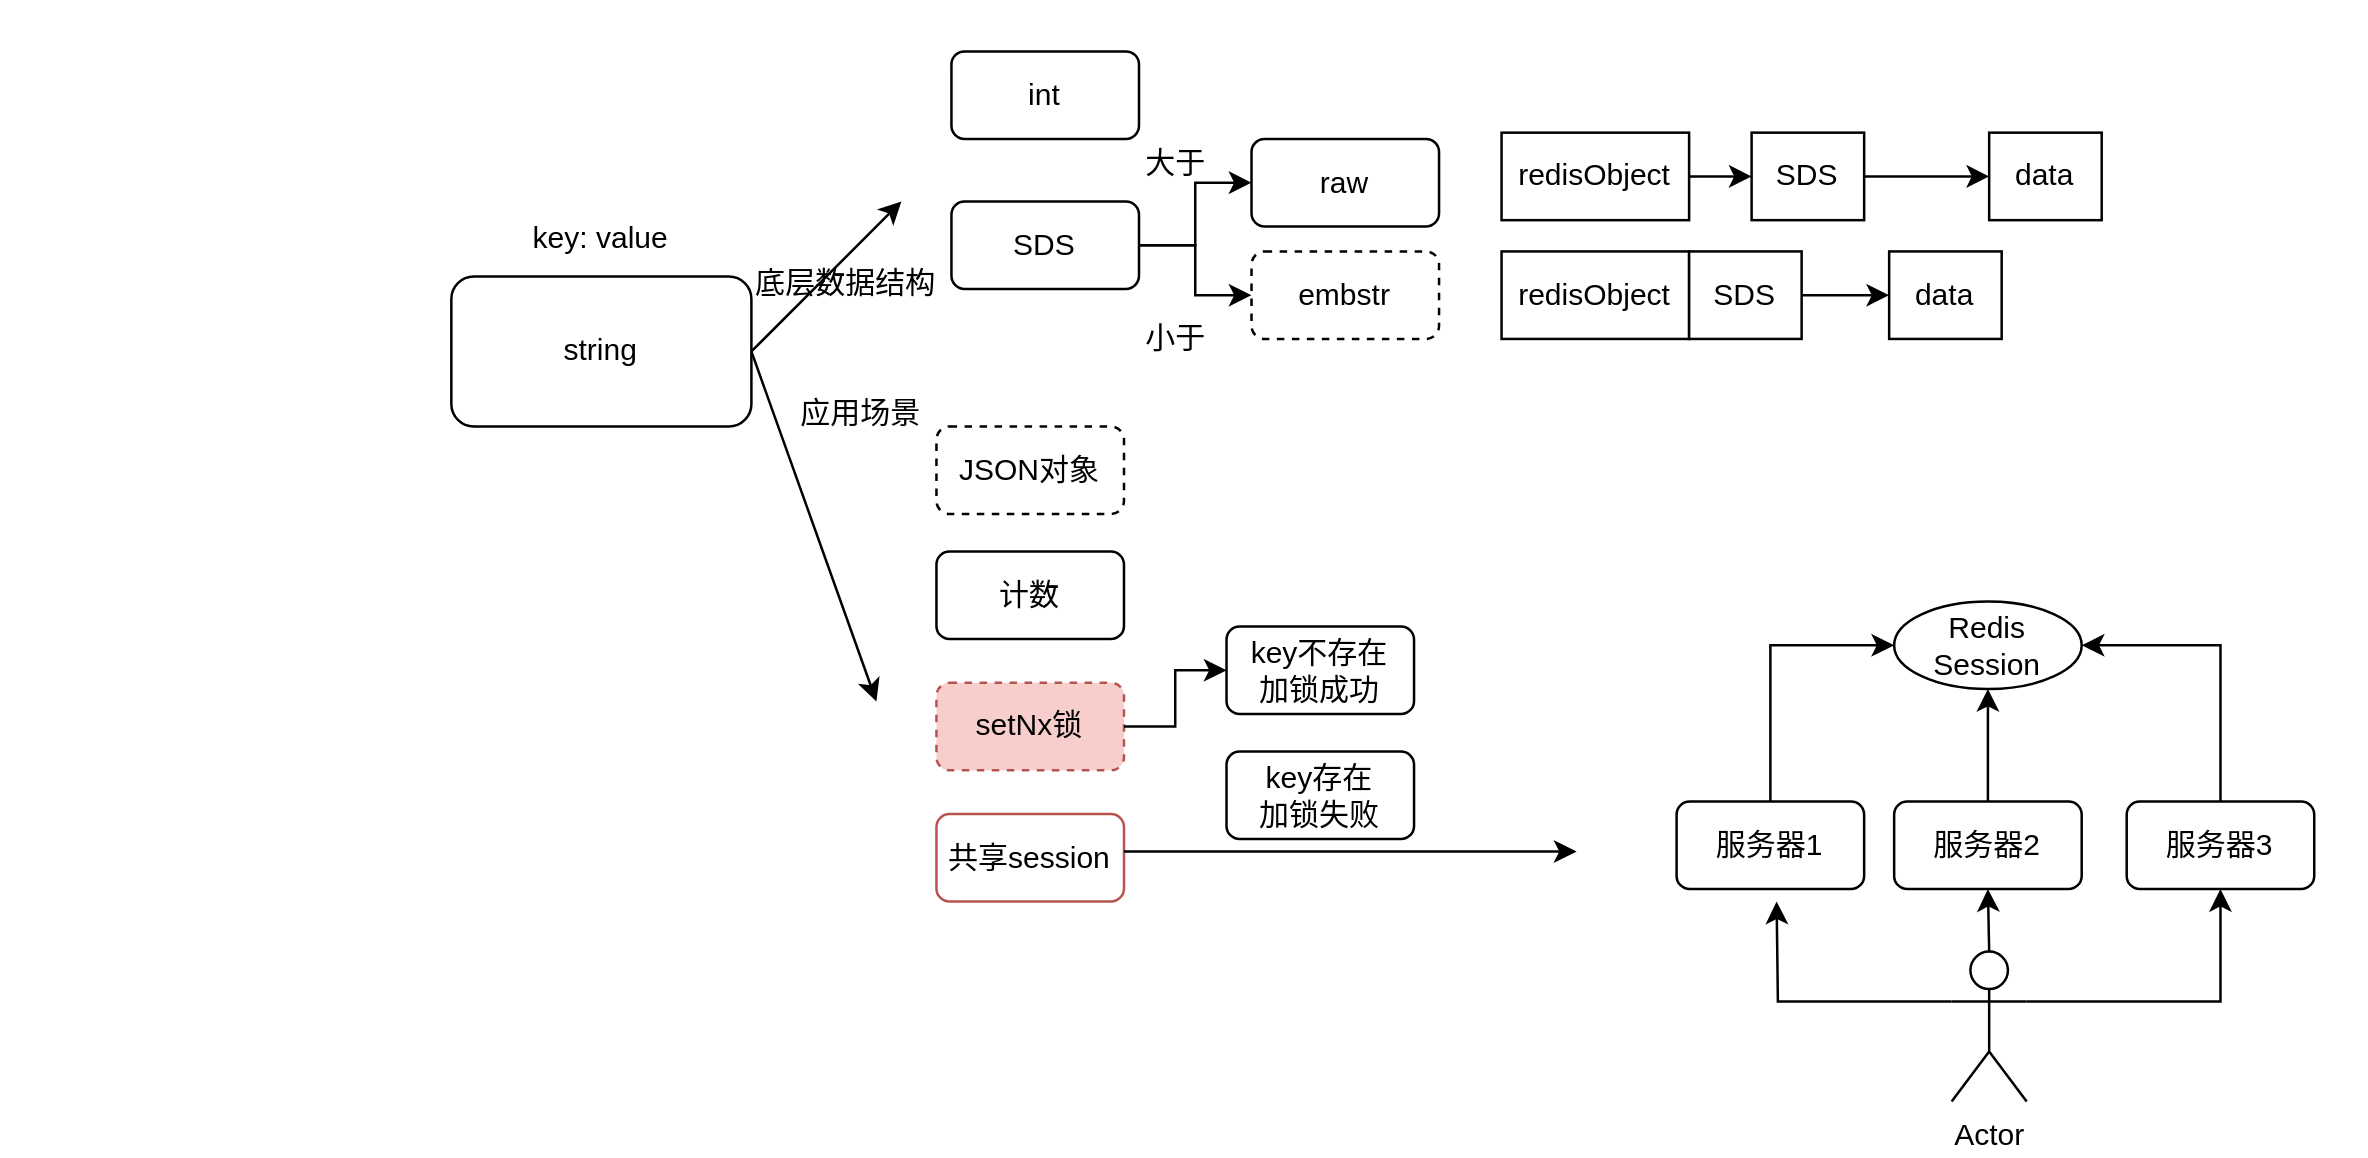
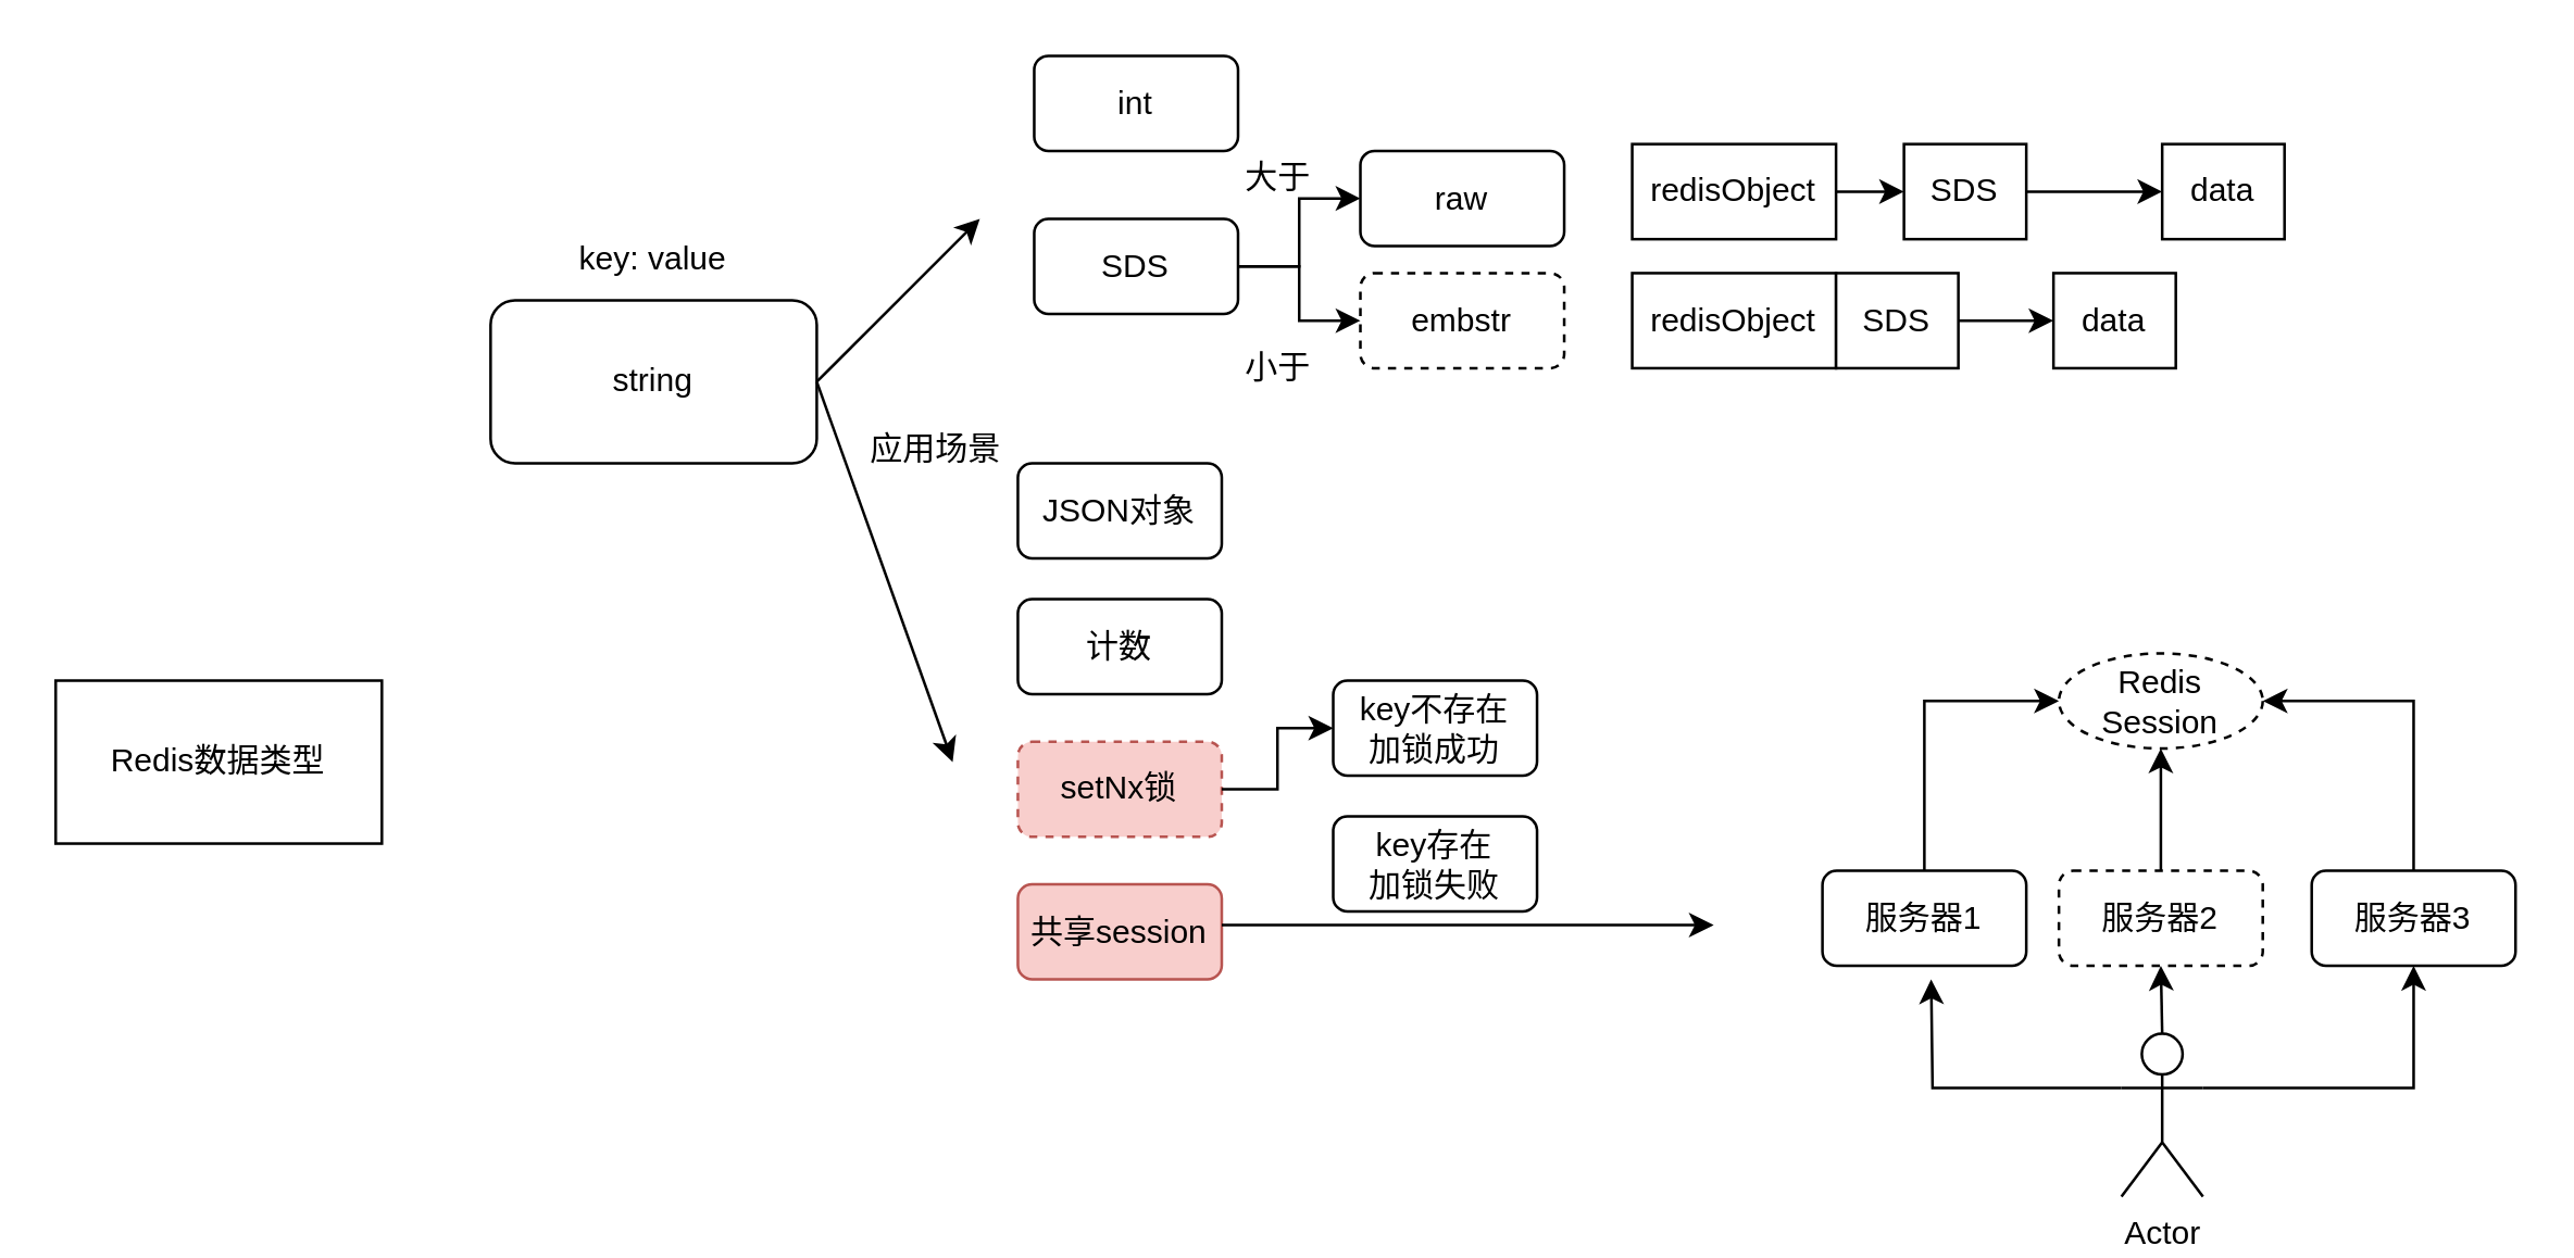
- <mxCell id="28" value="底层数据结构" style="text;html=1;align=center;verticalAlign=middle;whiteSpace=wrap;rounded=0;" vertex="1" parent="1"><mxGeometry x="300" y="100" width="76" height="25" as="geometry" /></mxCell>
- <mxCell id="31" value="JSON对象" style="rounded=1;whiteSpace=wrap;html=1;dashed=1;" vertex="1" parent="1"><mxGeometry x="374" y="170" width="75" height="35" as="geometry" /></mxCell>
+ <mxCell id="31" value="JSON对象" style="rounded=1;whiteSpace=wrap;html=1;" vertex="1" parent="1"><mxGeometry x="374" y="170" width="75" height="35" as="geometry" /></mxCell>
- <mxCell id="50" value="Redis Session" style="ellipse;whiteSpace=wrap;html=1;" vertex="1" parent="1"><mxGeometry x="757" y="240" width="75" height="35" as="geometry" /></mxCell>
+ <mxCell id="50" value="Redis Session" style="ellipse;whiteSpace=wrap;html=1;dashed=1;" vertex="1" parent="1"><mxGeometry x="757" y="240" width="75" height="35" as="geometry" /></mxCell>
+ <mxCell id="2" value="Redis数据类型" style="rounded=0;whiteSpace=wrap;html=1;" vertex="1" parent="1"><mxGeometry x="20" y="250" width="120" height="60" as="geometry" /></mxCell>
- <mxCell id="47" value="服务器2" style="rounded=1;whiteSpace=wrap;html=1;" vertex="1" parent="1"><mxGeometry x="757" y="320" width="75" height="35" as="geometry" /></mxCell>
+ <mxCell id="47" value="服务器2" style="rounded=1;whiteSpace=wrap;html=1;dashed=1;" vertex="1" parent="1"><mxGeometry x="757" y="320" width="75" height="35" as="geometry" /></mxCell>
- <mxCell id="33" value="共享session" style="rounded=1;whiteSpace=wrap;html=1;fillColor=#ffffff;strokeColor=#b85450;" vertex="1" parent="1"><mxGeometry x="374" y="325" width="75" height="35" as="geometry" /></mxCell>
+ <mxCell id="33" value="共享session" style="rounded=1;whiteSpace=wrap;html=1;fillColor=#f8cecc;strokeColor=#b85450;" vertex="1" parent="1"><mxGeometry x="374" y="325" width="75" height="35" as="geometry" /></mxCell>
